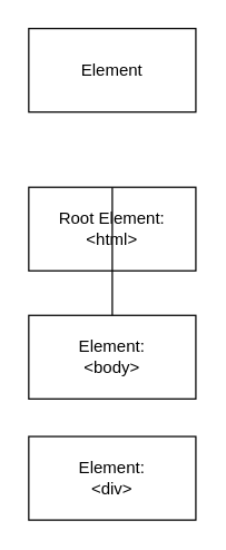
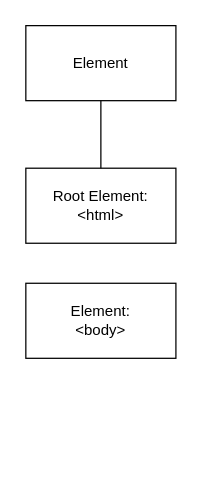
- <mxCell id="4" value="" style="endArrow=none;html=1;rounded=0;exitX=0.5;exitY=0;exitDx=0;exitDy=0;" edge="1" parent="1" source="3" target="5"><mxGeometry width="50" height="50" relative="1" as="geometry"><mxPoint x="54" y="139" as="sourcePoint" /><mxPoint x="104" y="89" as="targetPoint" /></mxGeometry></mxCell>
+ <mxCell id="4" value="" style="endArrow=none;html=1;rounded=0;entryX=0.5;entryY=1;entryDx=0;entryDy=0;exitX=0.5;exitY=0;exitDx=0;exitDy=0;" edge="1" parent="1" source="3" target="2"><mxGeometry width="50" height="50" relative="1" as="geometry"><mxPoint x="54" y="139" as="sourcePoint" /><mxPoint x="104" y="89" as="targetPoint" /></mxGeometry></mxCell>
- <mxCell id="6" value="Element:&lt;br&gt;&amp;lt;div&amp;gt;" style="rounded=0;whiteSpace=wrap;html=1;" vertex="1" parent="1"><mxGeometry x="20" y="313" width="120" height="60" as="geometry" /></mxCell>
